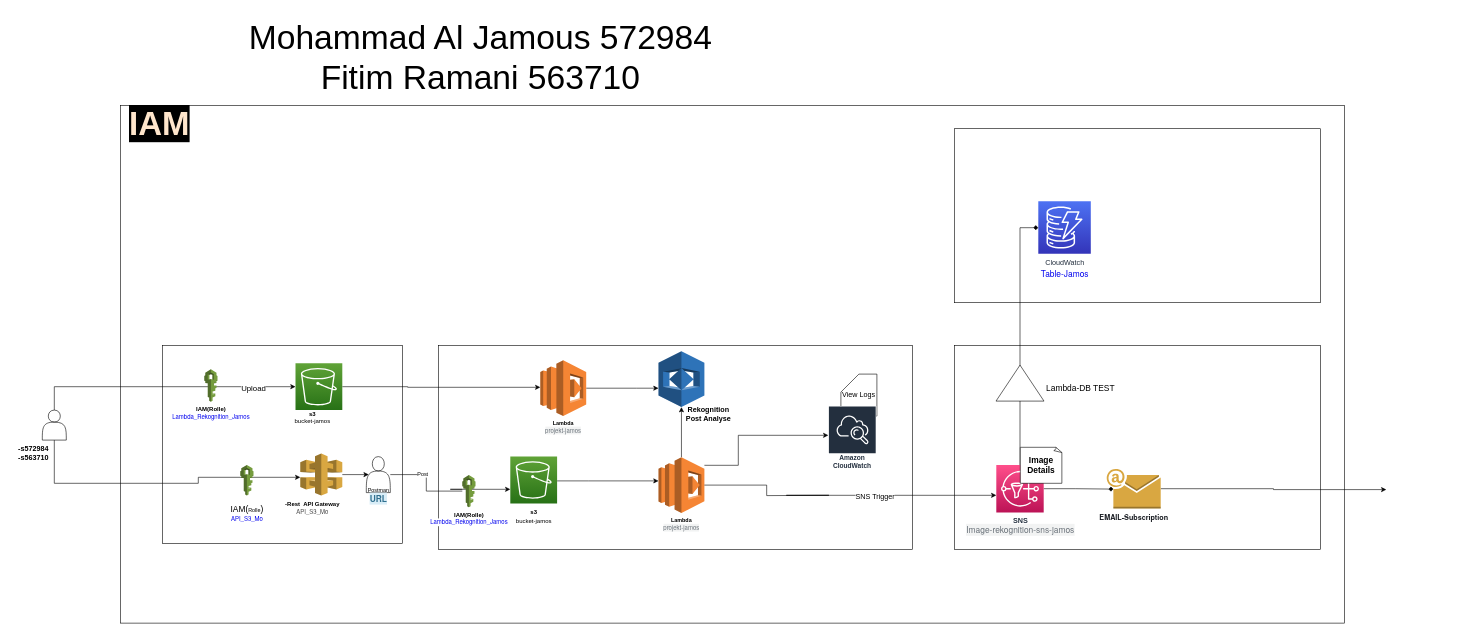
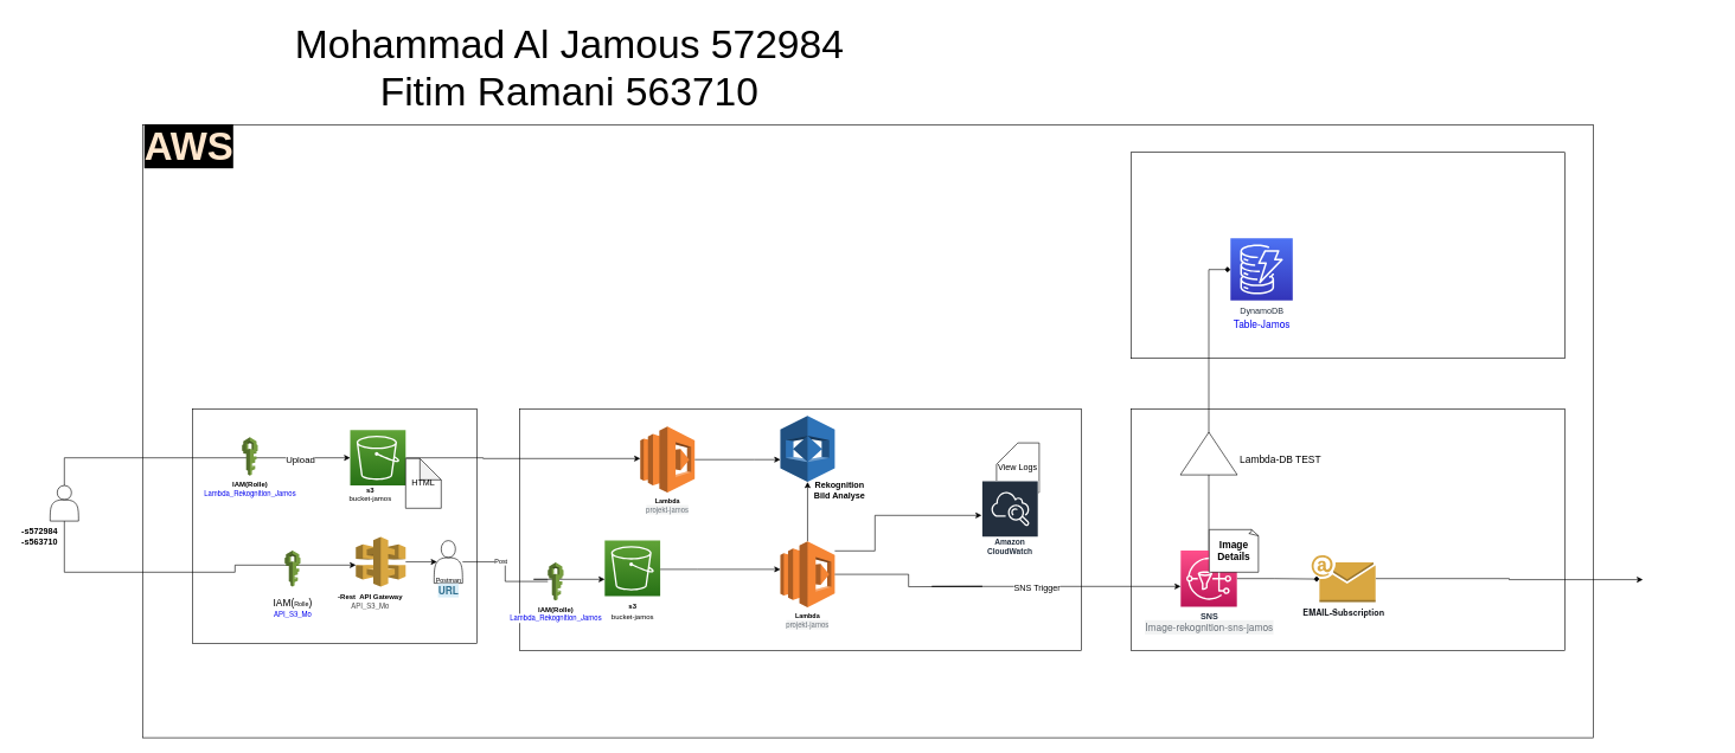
- <mxCell id="52" value="&lt;b&gt;&lt;font color=&quot;#ffe6cc&quot; style=&quot;background-color: rgb(0, 0, 0); font-size: 55px;&quot;&gt;IAM&lt;/font&gt;&lt;/b&gt;" style="text;html=1;align=center;verticalAlign=middle;resizable=0;points=[];autosize=1;strokeColor=none;fillColor=none;fontSize=12;" parent="1" vertex="1"><mxGeometry y="165" width="150" height="80" as="geometry" x="190" /></mxCell>
+ <mxCell id="52" value="&lt;b&gt;&lt;font color=&quot;#ffe6cc&quot; style=&quot;background-color: rgb(0, 0, 0); font-size: 55px;&quot;&gt;AWS&lt;/font&gt;&lt;/b&gt;" style="text;html=1;align=center;verticalAlign=middle;resizable=0;points=[];autosize=1;strokeColor=none;fillColor=none;fontSize=12;" parent="1" vertex="1"><mxGeometry y="165" width="150" height="80" as="geometry" x="190" /></mxCell>
- <mxCell id="48" value="CloudWatch&lt;br&gt;&lt;a style=&quot;background-color: rgb(255, 255, 255); text-decoration-line: none; text-decoration-color: transparent; border-collapse: separate; border-spacing: 0px; caption-side: top; cursor: auto; direction: ltr; empty-cells: show; font-variant-numeric: normal; font-variant-east-asian: normal; font-stretch: normal; hyphens: none; list-style: outside none disc; tab-size: 8; text-align: left; text-align-last: auto; text-shadow: none; visibility: visible; box-sizing: border-box; font-size: 14px; line-height: var(--font-body-m-line-height-i7xxvv, 22px); font-family: &amp;quot;Amazon Ember&amp;quot;, &amp;quot;Helvetica Neue&amp;quot;, Roboto, Arial, sans-serif; display: inline; transition-property: color, text-decoration, -webkit-text-decoration; transition-duration: var(--motion-duration-refresh-only-medium-5flen2, 165ms);&quot; data-awsui-focus-visible=&quot;true&quot; href=&quot;https://eu-west-1.console.aws.amazon.com/dynamodbv2/home?region=eu-west-1#table?name=Table-Jamos&quot; class=&quot;awsui_link_4c84z_14zdt_93 awsui_variant-secondary_4c84z_14zdt_138 awsui_font-size-body-m_4c84z_14zdt_406&quot;&gt;Table-Jamos&lt;/a&gt;" style="sketch=0;points=[[0,0,0],[0.25,0,0],[0.5,0,0],[0.75,0,0],[1,0,0],[0,1,0],[0.25,1,0],[0.5,1,0],[0.75,1,0],[1,1,0],[0,0.25,0],[0,0.5,0],[0,0.75,0],[1,0.25,0],[1,0.5,0],[1,0.75,0]];outlineConnect=0;fontColor=#232F3E;gradientColor=#4D72F3;gradientDirection=north;fillColor=#3334B9;strokeColor=#ffffff;dashed=0;verticalLabelPosition=bottom;verticalAlign=top;align=center;html=1;fontSize=12;fontStyle=0;aspect=fixed;shape=mxgraph.aws4.resourceIcon;resIcon=mxgraph.aws4.dynamodb;strokeWidth=1;" parent="1" vertex="1"><mxGeometry x="1730" y="335" width="87.5" height="87.5" as="geometry" /></mxCell>
+ <mxCell id="48" value="DynamoDB&lt;br&gt;&lt;a style=&quot;background-color: rgb(255, 255, 255); text-decoration-line: none; text-decoration-color: transparent; border-collapse: separate; border-spacing: 0px; caption-side: top; cursor: auto; direction: ltr; empty-cells: show; font-variant-numeric: normal; font-variant-east-asian: normal; font-stretch: normal; hyphens: none; list-style: outside none disc; tab-size: 8; text-align: left; text-align-last: auto; text-shadow: none; visibility: visible; box-sizing: border-box; font-size: 14px; line-height: var(--font-body-m-line-height-i7xxvv, 22px); font-family: &amp;quot;Amazon Ember&amp;quot;, &amp;quot;Helvetica Neue&amp;quot;, Roboto, Arial, sans-serif; display: inline; transition-property: color, text-decoration, -webkit-text-decoration; transition-duration: var(--motion-duration-refresh-only-medium-5flen2, 165ms);&quot; data-awsui-focus-visible=&quot;true&quot; href=&quot;https://eu-west-1.console.aws.amazon.com/dynamodbv2/home?region=eu-west-1#table?name=Table-Jamos&quot; class=&quot;awsui_link_4c84z_14zdt_93 awsui_variant-secondary_4c84z_14zdt_138 awsui_font-size-body-m_4c84z_14zdt_406&quot;&gt;Table-Jamos&lt;/a&gt;" style="sketch=0;points=[[0,0,0],[0.25,0,0],[0.5,0,0],[0.75,0,0],[1,0,0],[0,1,0],[0.25,1,0],[0.5,1,0],[0.75,1,0],[1,1,0],[0,0.25,0],[0,0.5,0],[0,0.75,0],[1,0.25,0],[1,0.5,0],[1,0.75,0]];outlineConnect=0;fontColor=#232F3E;gradientColor=#4D72F3;gradientDirection=north;fillColor=#3334B9;strokeColor=#ffffff;dashed=0;verticalLabelPosition=bottom;verticalAlign=top;align=center;html=1;fontSize=12;fontStyle=0;aspect=fixed;shape=mxgraph.aws4.resourceIcon;resIcon=mxgraph.aws4.dynamodb;strokeWidth=1;" parent="1" vertex="1"><mxGeometry x="1730" y="335" width="87.5" height="87.5" as="geometry" /></mxCell>
+ <mxCell id="43" value="HTML" style="shape=note;whiteSpace=wrap;html=1;backgroundOutline=1;darkOpacity=0.05;strokeWidth=1;fontSize=12;" parent="1" vertex="1"><mxGeometry x="570" y="645" width="50" height="70" as="geometry" /></mxCell>
- <mxCell id="34" value="&lt;font style=&quot;font-size: 12px;&quot;&gt;&lt;b&gt;Rekognition&lt;br&gt;Post Analyse&lt;br&gt;&lt;/b&gt;&lt;/font&gt;" style="text;html=1;align=center;verticalAlign=middle;resizable=0;points=[];autosize=1;strokeColor=none;fillColor=none;fontSize=10;" parent="1" vertex="1"><mxGeometry x="1130" y="669" width="100" height="40" as="geometry" /></mxCell>
+ <mxCell id="34" value="&lt;font style=&quot;font-size: 12px;&quot;&gt;&lt;b&gt;Rekognition&lt;br&gt;Bild Analyse&lt;br&gt;&lt;/b&gt;&lt;/font&gt;" style="text;html=1;align=center;verticalAlign=middle;resizable=0;points=[];autosize=1;strokeColor=none;fillColor=none;fontSize=10;" parent="1" vertex="1"><mxGeometry x="1130" y="669" width="100" height="40" as="geometry" /></mxCell>
